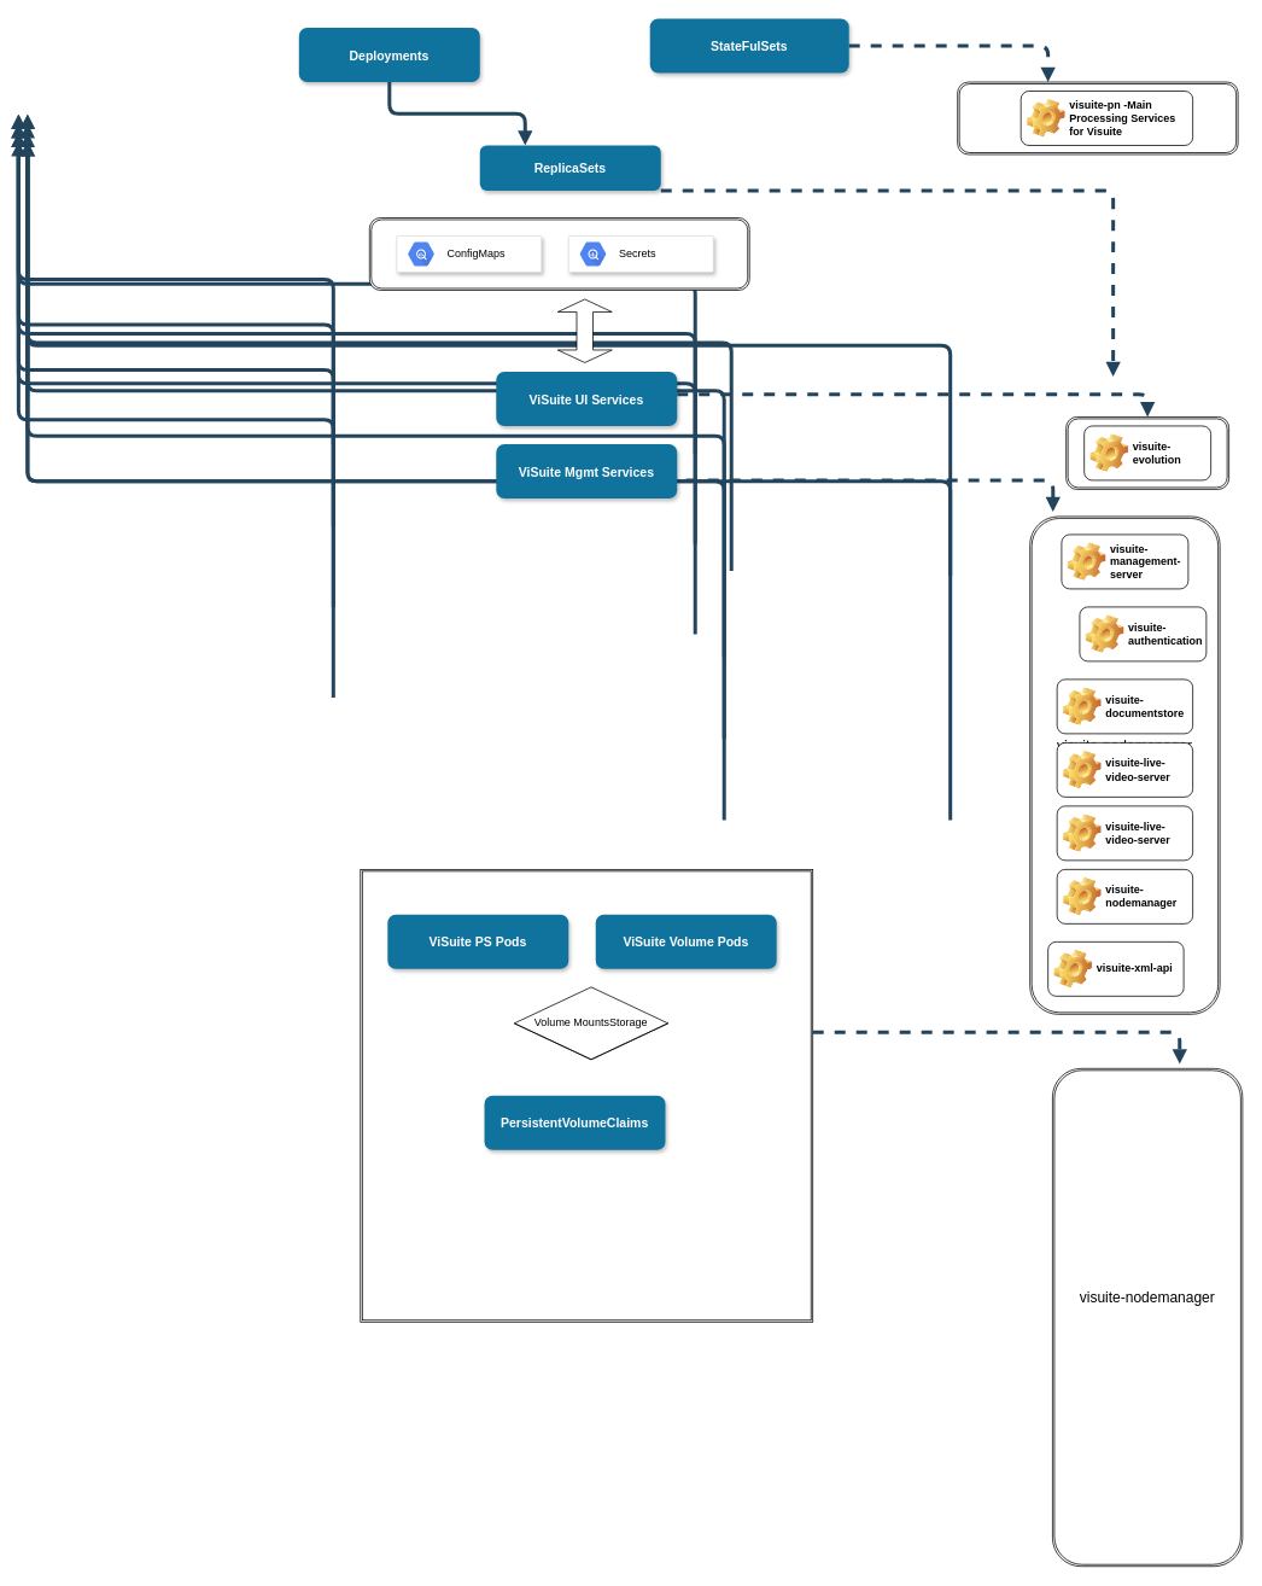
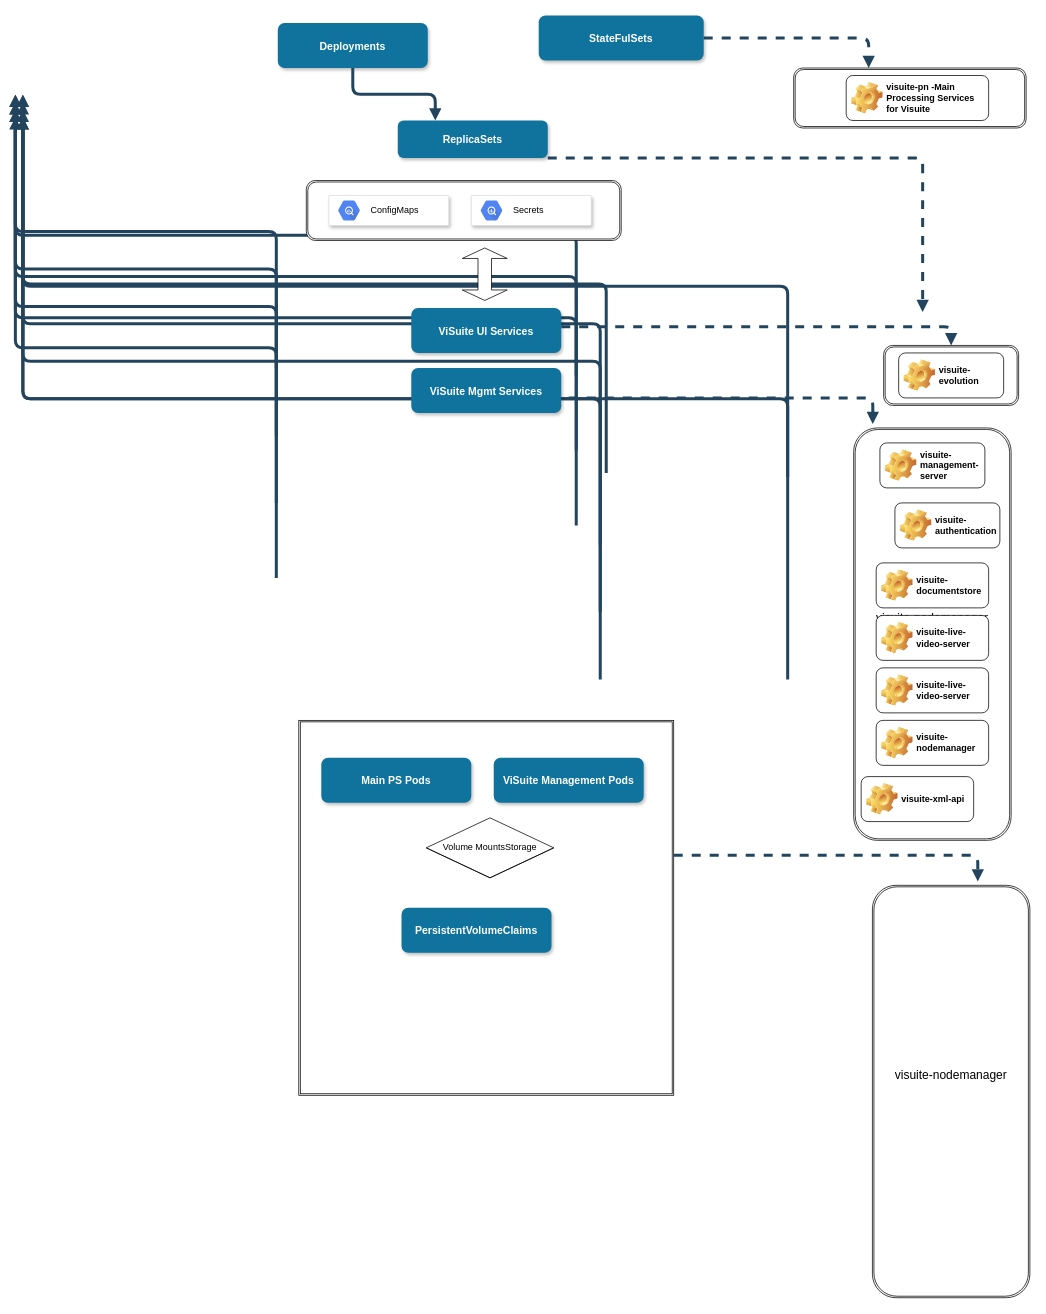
- <mxCell id="18" value="Deployments" style="rounded=1;fillColor=#10739E;strokeColor=none;shadow=1;gradientColor=none;fontStyle=1;fontColor=#FFFFFF;fontSize=14;" vertex="1" parent="1"><mxGeometry x="330" y="30" width="200" height="60" as="geometry" /></mxCell>
+ <mxCell id="18" value="Deployments" style="rounded=1;fillColor=#10739E;strokeColor=none;shadow=1;gradientColor=none;fontStyle=1;fontColor=#FFFFFF;fontSize=14;" vertex="1" parent="1"><mxGeometry x="370" y="30" width="200" height="60" as="geometry" /></mxCell>
- <mxCell id="22" value="ViSuite PS Pods" style="rounded=1;fillColor=#10739E;strokeColor=none;shadow=1;gradientColor=none;fontStyle=1;fontColor=#FFFFFF;fontSize=14;" vertex="1" parent="1"><mxGeometry x="428" y="1010" width="200" height="60" as="geometry" /></mxCell>
+ <mxCell id="22" value="Main PS Pods" style="rounded=1;fillColor=#10739E;strokeColor=none;shadow=1;gradientColor=none;fontStyle=1;fontColor=#FFFFFF;fontSize=14;" vertex="1" parent="1"><mxGeometry x="428" y="1010" width="200" height="60" as="geometry" /></mxCell>
- <mxCell id="23" value="ViSuite Volume Pods" style="rounded=1;fillColor=#10739E;strokeColor=none;shadow=1;gradientColor=none;fontStyle=1;fontColor=#FFFFFF;fontSize=14;" vertex="1" parent="1"><mxGeometry x="658" y="1010" width="200" height="60" as="geometry" /></mxCell>
+ <mxCell id="23" value="ViSuite Management Pods" style="rounded=1;fillColor=#10739E;strokeColor=none;shadow=1;gradientColor=none;fontStyle=1;fontColor=#FFFFFF;fontSize=14;" vertex="1" parent="1"><mxGeometry x="658" y="1010" width="200" height="60" as="geometry" /></mxCell>
- <mxCell id="32" value="visuite-xml-api" style="label;whiteSpace=wrap;html=1;image=img/clipart/Gear_128x128.png" vertex="1" parent="1"><mxGeometry x="1158" y="1040" width="150" height="60" as="geometry" /></mxCell>
+ <mxCell id="32" value="visuite-xml-api" style="label;whiteSpace=wrap;html=1;image=img/clipart/Gear_128x128.png" vertex="1" parent="1"><mxGeometry x="1148" y="1035" width="150" height="60" as="geometry" /></mxCell>
